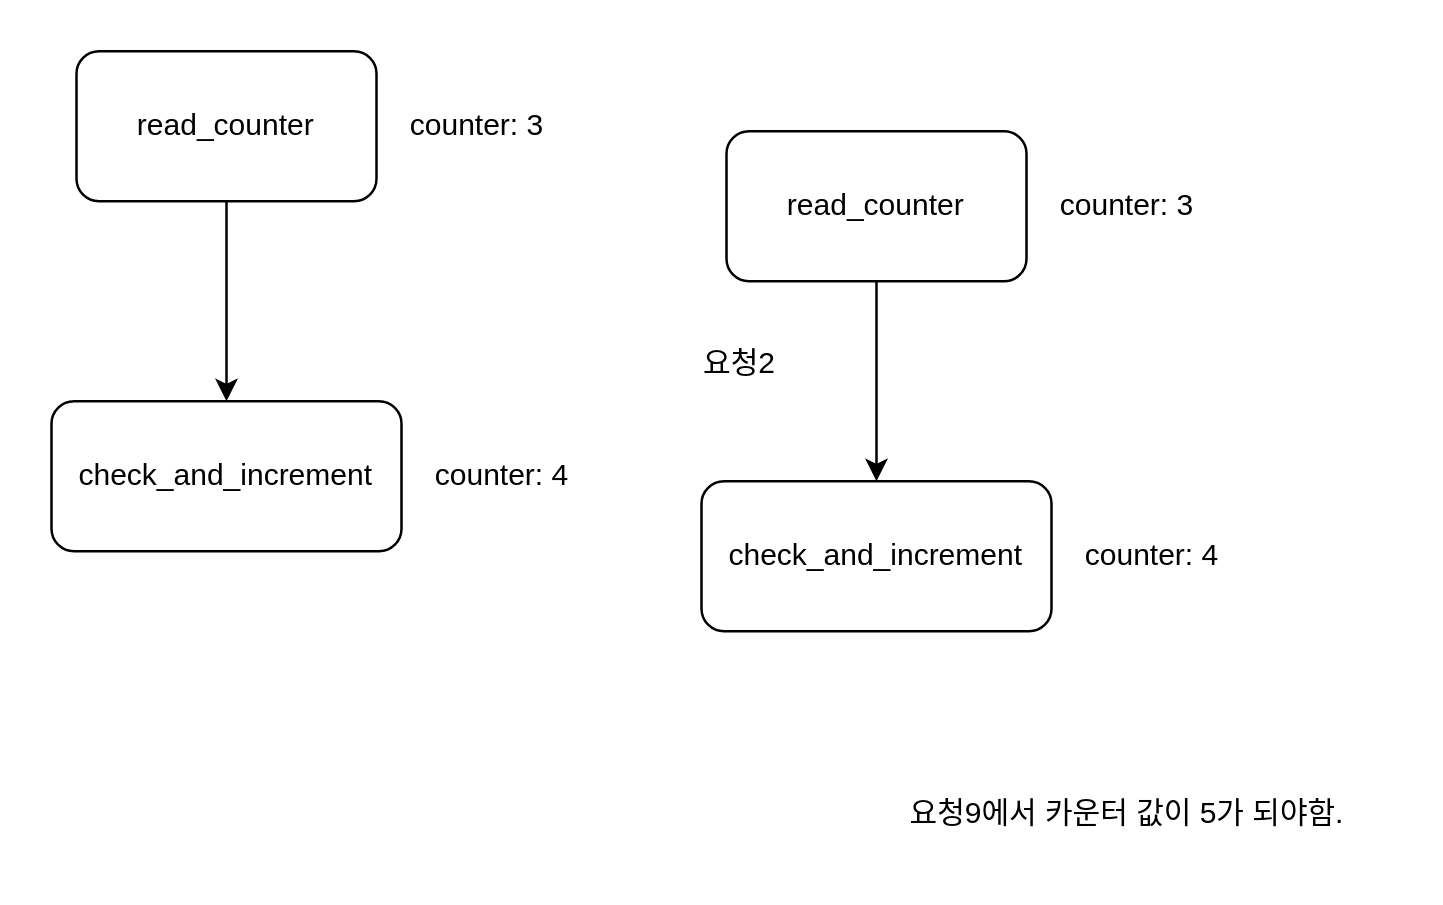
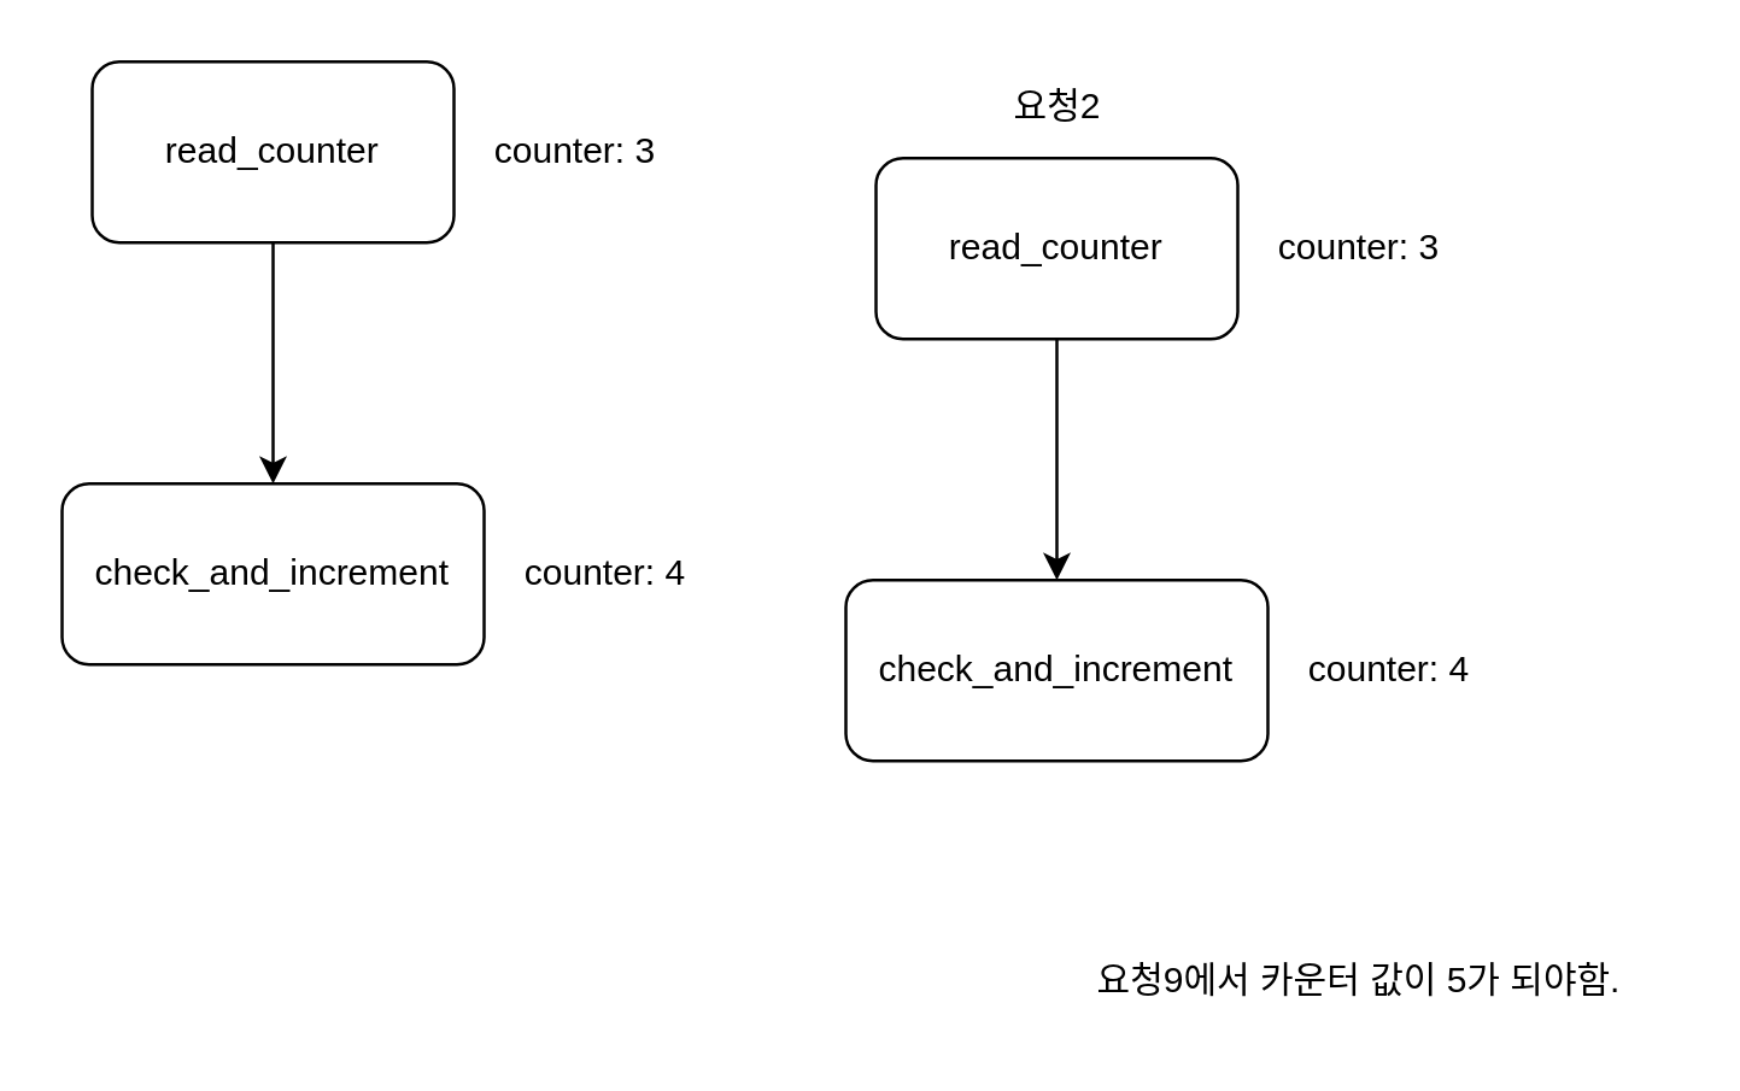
- <mxCell id="8" value="요청2" style="text;html=1;align=center;verticalAlign=middle;resizable=0;points=[];autosize=1;strokeColor=none;fillColor=none;" vertex="1" parent="1"><mxGeometry x="270" y="130" width="50" height="30" as="geometry" /></mxCell>
+ <mxCell id="8" value="요청2" style="text;html=1;align=center;verticalAlign=middle;resizable=0;points=[];autosize=1;strokeColor=none;fillColor=none;" vertex="1" parent="1"><mxGeometry x="325" y="20" width="50" height="30" as="geometry" /></mxCell>
